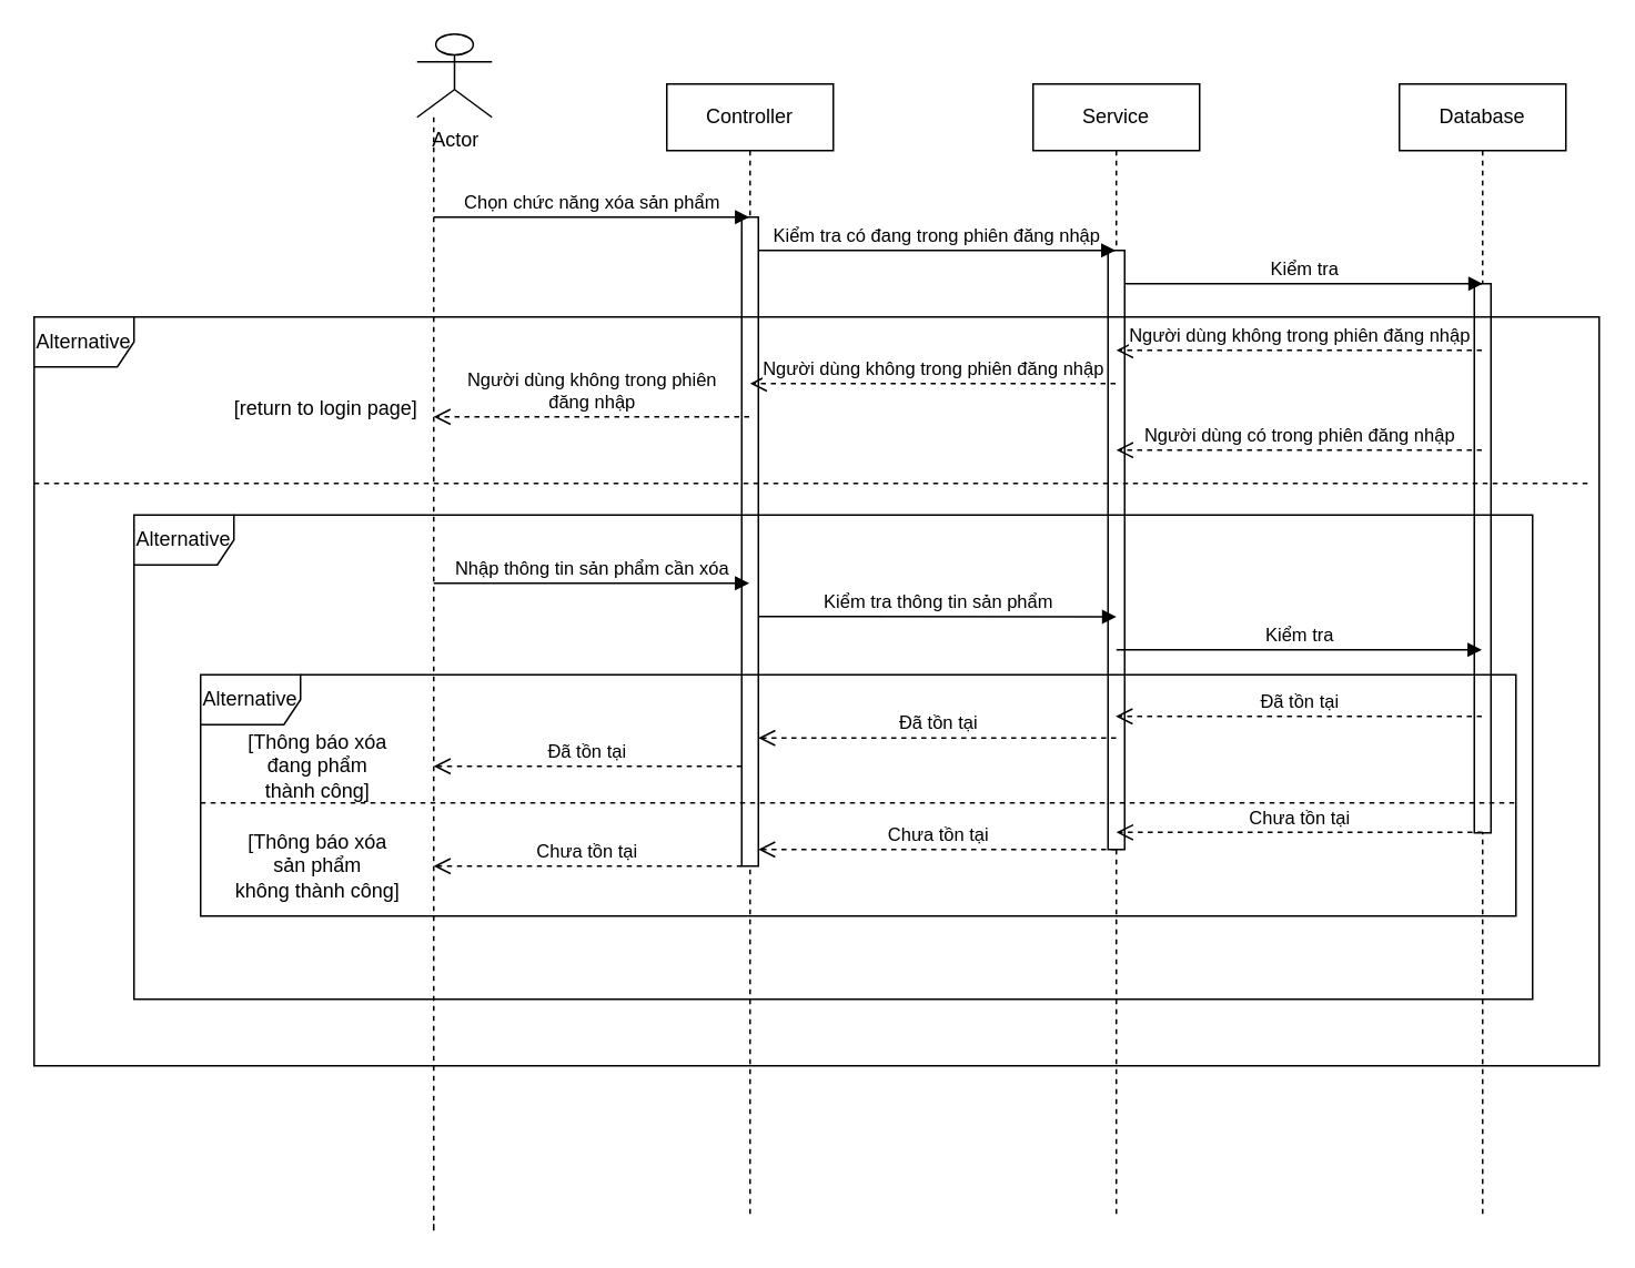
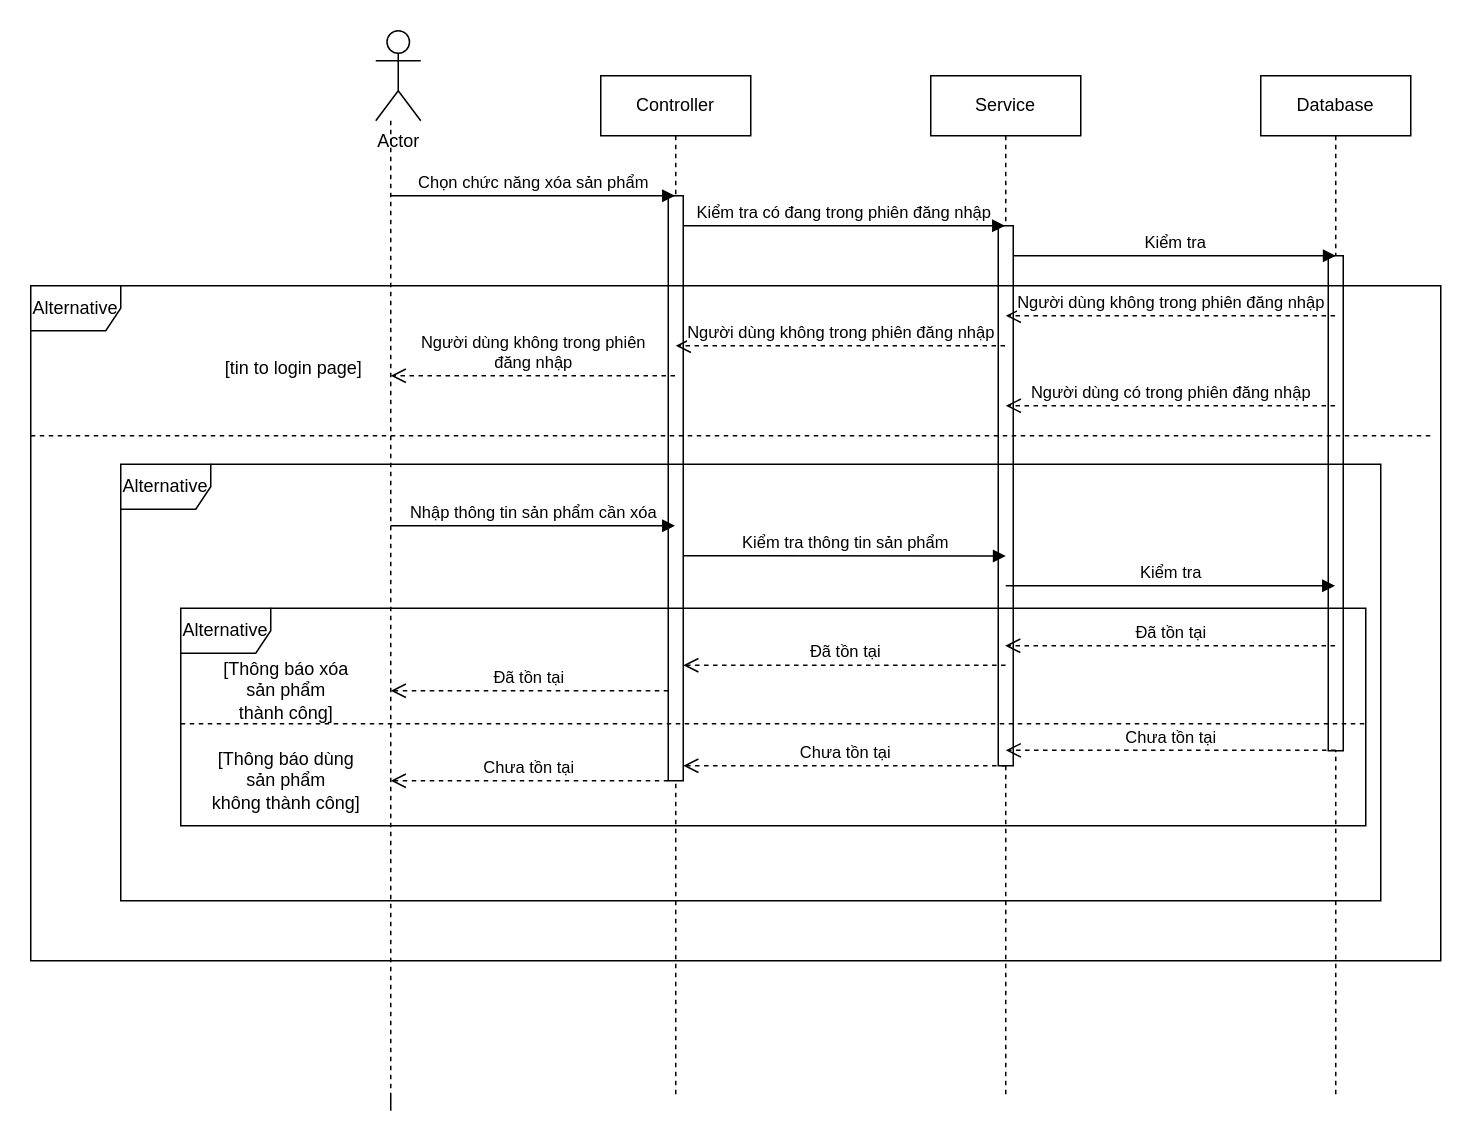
- <mxCell id="5" value="Actor" style="shape=umlActor;verticalLabelPosition=bottom;verticalAlign=top;html=1;" parent="1" vertex="1"><mxGeometry x="250" y="20" width="45" height="50" as="geometry" /></mxCell>
+ <mxCell id="5" value="Actor" style="shape=umlActor;verticalLabelPosition=bottom;verticalAlign=top;html=1;" parent="1" vertex="1"><mxGeometry x="250" y="20" width="30" height="60" as="geometry" /></mxCell>
- <mxCell id="17" value="[return to login page]" style="text;html=1;align=center;verticalAlign=middle;resizable=0;points=[];autosize=1;strokeColor=none;fillColor=none;" parent="1" vertex="1"><mxGeometry x="130" y="230" width="130" height="30" as="geometry" /></mxCell>
+ <mxCell id="17" value="[tin to login page]" style="text;html=1;align=center;verticalAlign=middle;resizable=0;points=[];autosize=1;strokeColor=none;fillColor=none;" parent="1" vertex="1"><mxGeometry x="130" y="230" width="130" height="30" as="geometry" /></mxCell>
- <mxCell id="28" value="[Thông báo xóa&lt;div&gt;đang phẩm&lt;/div&gt;&lt;div&gt;thành công]&lt;/div&gt;" style="text;html=1;align=center;verticalAlign=middle;resizable=0;points=[];autosize=1;strokeColor=none;fillColor=none;" parent="1" vertex="1"><mxGeometry x="135" y="430" width="110" height="60" as="geometry" /></mxCell>
+ <mxCell id="28" value="[Thông báo xóa&lt;div&gt;sản phẩm&lt;/div&gt;&lt;div&gt;thành công]&lt;/div&gt;" style="text;html=1;align=center;verticalAlign=middle;resizable=0;points=[];autosize=1;strokeColor=none;fillColor=none;" parent="1" vertex="1"><mxGeometry x="135" y="430" width="110" height="60" as="geometry" /></mxCell>
- <mxCell id="33" value="[Thông báo xóa&lt;div&gt;sản phẩm&lt;/div&gt;&lt;div&gt;không thành công]&lt;/div&gt;" style="text;html=1;align=center;verticalAlign=middle;resizable=0;points=[];autosize=1;strokeColor=none;fillColor=none;" parent="1" vertex="1"><mxGeometry x="130" y="490" width="120" height="60" as="geometry" /></mxCell>
+ <mxCell id="33" value="[Thông báo dùng&lt;div&gt;sản phẩm&lt;/div&gt;&lt;div&gt;không thành công]&lt;/div&gt;" style="text;html=1;align=center;verticalAlign=middle;resizable=0;points=[];autosize=1;strokeColor=none;fillColor=none;" parent="1" vertex="1"><mxGeometry x="130" y="490" width="120" height="60" as="geometry" /></mxCell>
